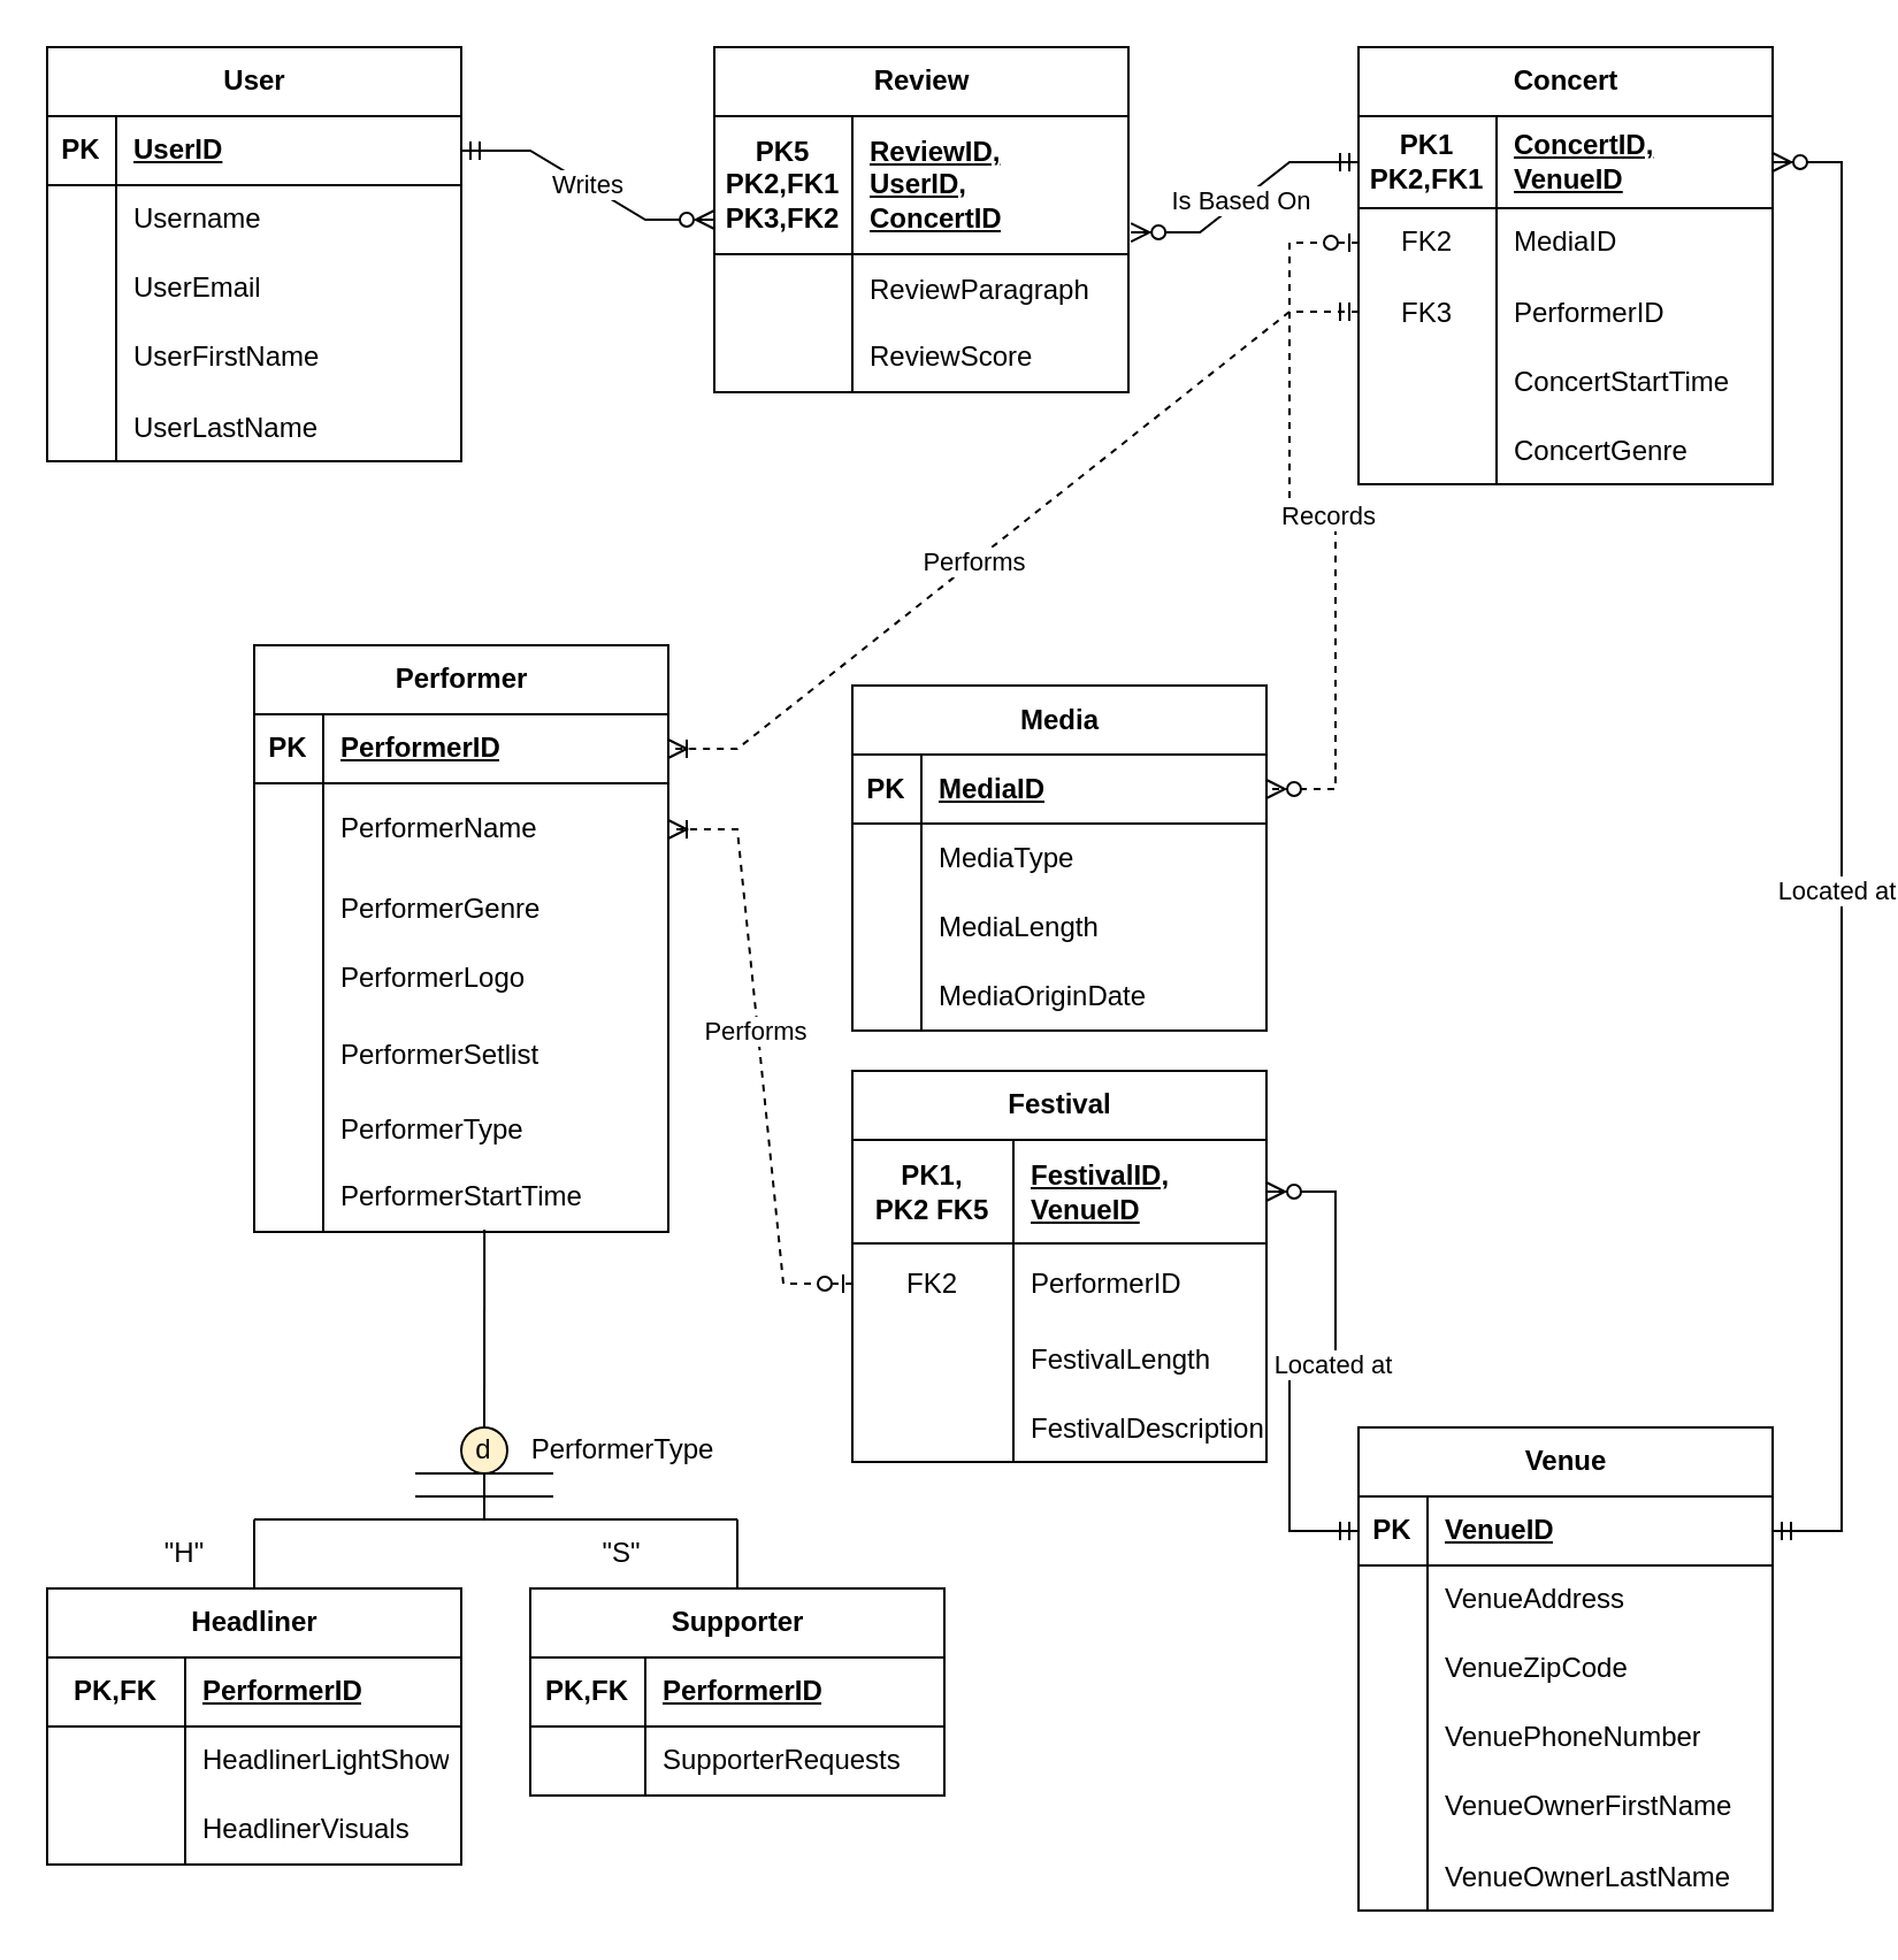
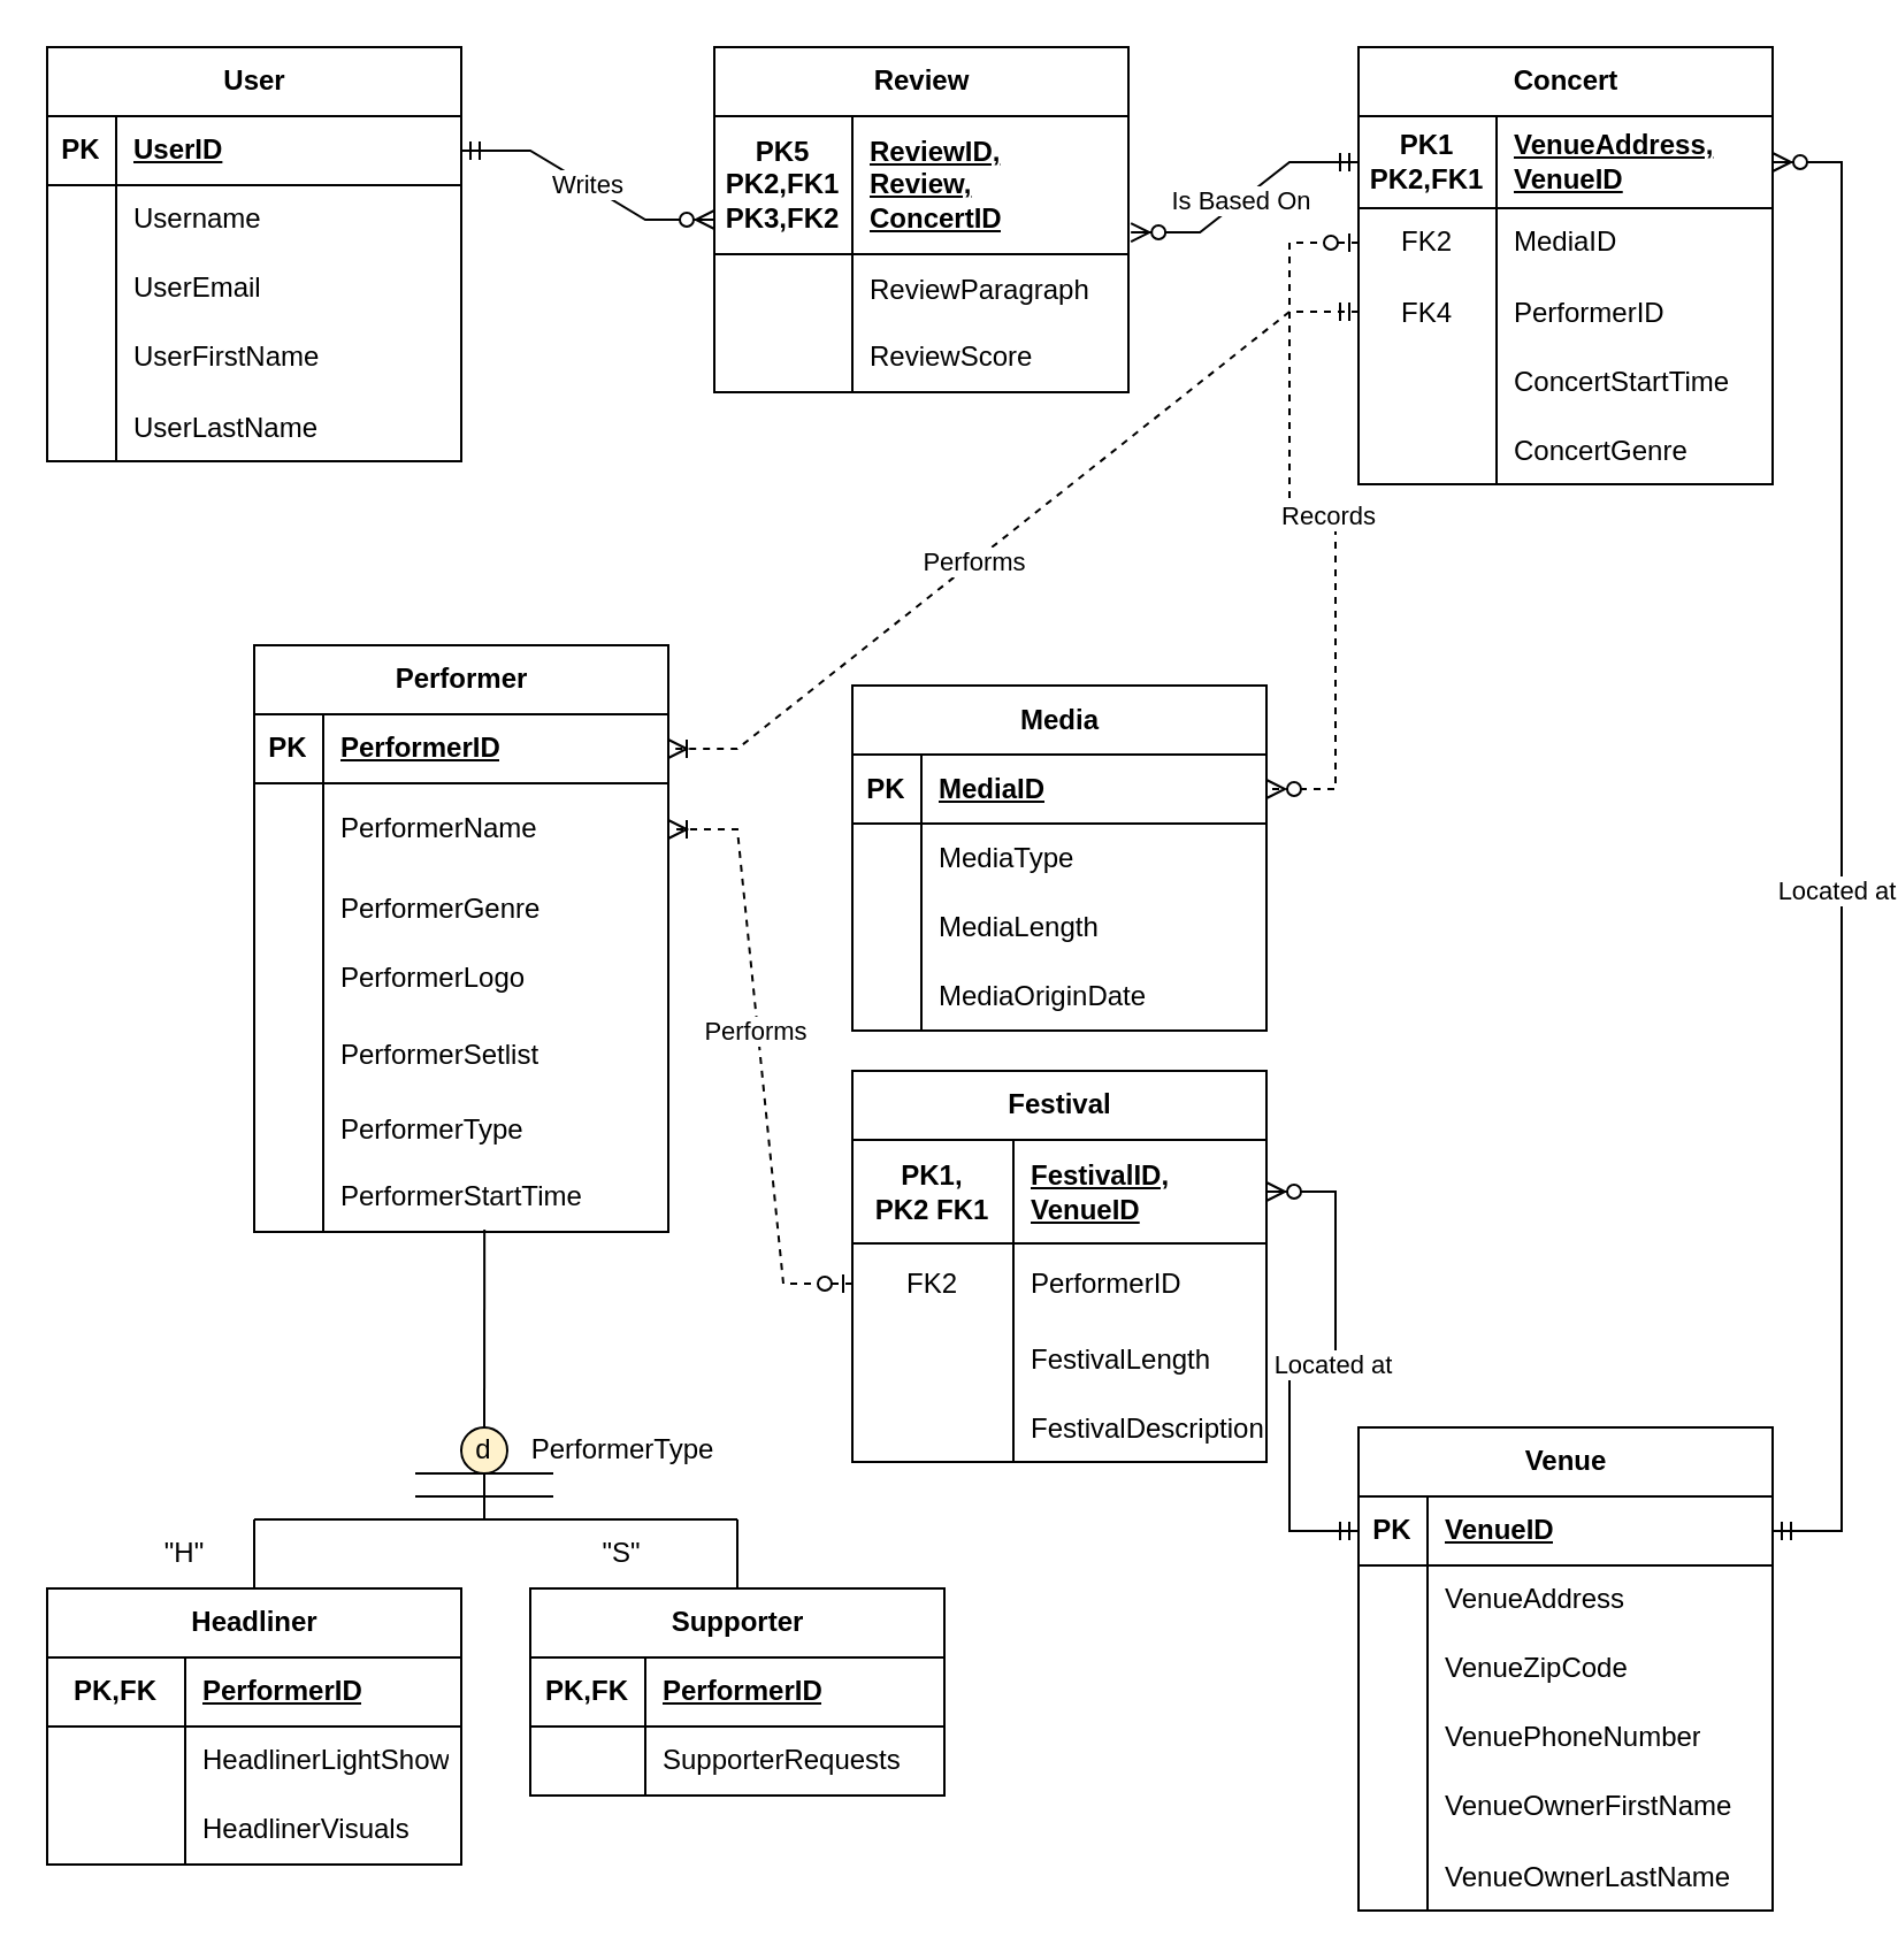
- <mxCell id="130" value="ConcertID,&lt;br&gt;VenueID" style="shape=partialRectangle;connectable=0;fillColor=none;top=0;left=0;bottom=0;right=0;align=left;spacingLeft=6;fontStyle=5;overflow=hidden;whiteSpace=wrap;html=1;" vertex="1" parent="128"><mxGeometry x="60" width="120" height="40" as="geometry"><mxRectangle width="120" height="40" as="alternateBounds" /></mxGeometry></mxCell>
+ <mxCell id="130" value="VenueAddress,&lt;br&gt;VenueID" style="shape=partialRectangle;connectable=0;fillColor=none;top=0;left=0;bottom=0;right=0;align=left;spacingLeft=6;fontStyle=5;overflow=hidden;whiteSpace=wrap;html=1;" vertex="1" parent="128"><mxGeometry x="60" width="120" height="40" as="geometry"><mxRectangle width="120" height="40" as="alternateBounds" /></mxGeometry></mxCell>
- <mxCell id="21" value="ReviewID,&lt;br&gt;UserID, &lt;br&gt;ConcertID" style="shape=partialRectangle;connectable=0;fillColor=none;top=0;left=0;bottom=0;right=0;align=left;spacingLeft=6;fontStyle=5;overflow=hidden;whiteSpace=wrap;html=1;" vertex="1" parent="19"><mxGeometry x="60" width="120" height="60" as="geometry"><mxRectangle width="120" height="60" as="alternateBounds" /></mxGeometry></mxCell>
+ <mxCell id="21" value="ReviewID,&lt;br&gt;Review, &lt;br&gt;ConcertID" style="shape=partialRectangle;connectable=0;fillColor=none;top=0;left=0;bottom=0;right=0;align=left;spacingLeft=6;fontStyle=5;overflow=hidden;whiteSpace=wrap;html=1;" vertex="1" parent="19"><mxGeometry x="60" width="120" height="60" as="geometry"><mxRectangle width="120" height="60" as="alternateBounds" /></mxGeometry></mxCell>
- <mxCell id="135" value="FK3" style="shape=partialRectangle;connectable=0;fillColor=none;top=0;left=0;bottom=0;right=0;editable=1;overflow=hidden;" vertex="1" parent="134"><mxGeometry width="60" height="30" as="geometry"><mxRectangle width="60" height="30" as="alternateBounds" /></mxGeometry></mxCell>
+ <mxCell id="135" value="FK4" style="shape=partialRectangle;connectable=0;fillColor=none;top=0;left=0;bottom=0;right=0;editable=1;overflow=hidden;" vertex="1" parent="134"><mxGeometry width="60" height="30" as="geometry"><mxRectangle width="60" height="30" as="alternateBounds" /></mxGeometry></mxCell>
- <mxCell id="30" value="PK1,&lt;br&gt;PK2 FK5" style="shape=partialRectangle;connectable=0;fillColor=none;top=0;left=0;bottom=0;right=0;fontStyle=1;overflow=hidden;whiteSpace=wrap;html=1;" vertex="1" parent="29"><mxGeometry width="70" height="45" as="geometry"><mxRectangle width="70" height="45" as="alternateBounds" /></mxGeometry></mxCell>
+ <mxCell id="30" value="PK1,&lt;br&gt;PK2 FK1" style="shape=partialRectangle;connectable=0;fillColor=none;top=0;left=0;bottom=0;right=0;fontStyle=1;overflow=hidden;whiteSpace=wrap;html=1;" vertex="1" parent="29"><mxGeometry width="70" height="45" as="geometry"><mxRectangle width="70" height="45" as="alternateBounds" /></mxGeometry></mxCell>
